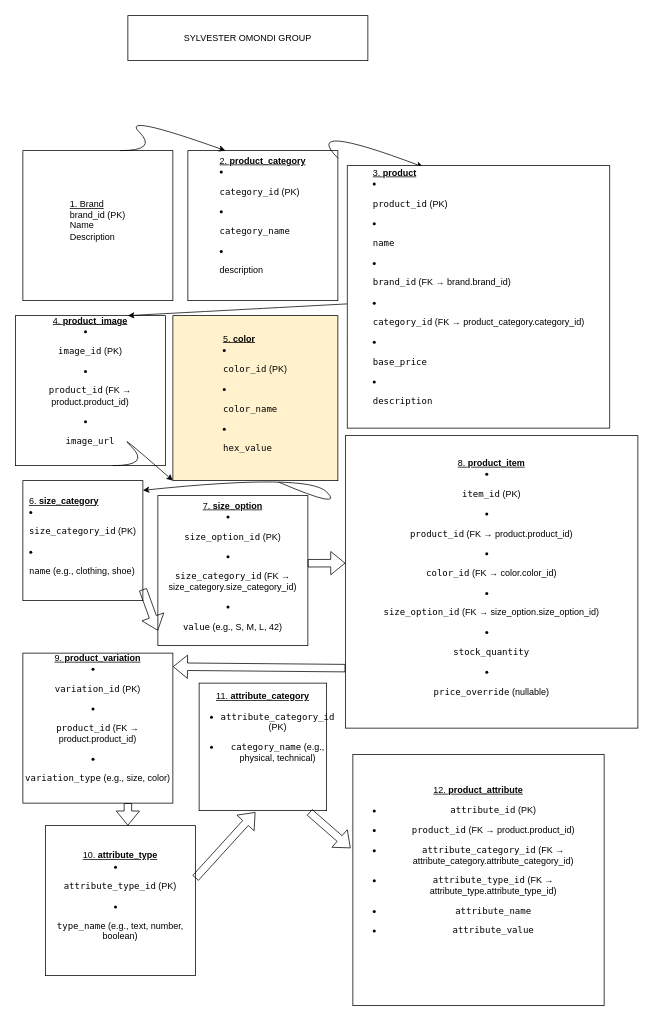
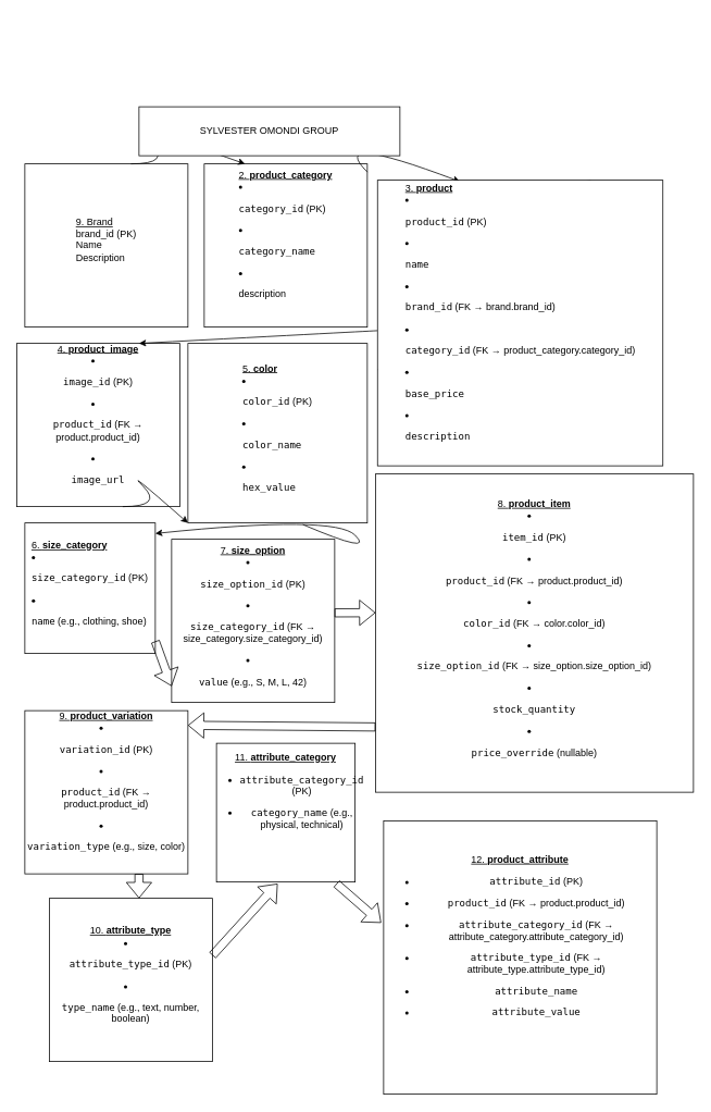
- <mxCell id="27" value="SYLVESTER OMONDI GROUP" style="rounded=0;whiteSpace=wrap;html=1;" vertex="1" parent="1"><mxGeometry x="170" y="20" width="320" height="60" as="geometry" /></mxCell>
+ <mxCell id="27" value="SYLVESTER OMONDI GROUP" style="rounded=0;whiteSpace=wrap;html=1;" vertex="1" parent="1"><mxGeometry x="170" y="130" width="320" height="60" as="geometry" /></mxCell>
- <mxCell id="2" value="&lt;div style=&quot;text-align: left;&quot;&gt;&lt;u style=&quot;background-color: transparent; color: light-dark(rgb(0, 0, 0), rgb(255, 255, 255));&quot;&gt;1. Brand&lt;/u&gt;&lt;/div&gt;&lt;div style=&quot;text-align: left;&quot;&gt;brand_id (PK)&lt;/div&gt;&lt;div style=&quot;text-align: left;&quot;&gt;Name&lt;/div&gt;&lt;div style=&quot;text-align: left;&quot;&gt;Description&lt;/div&gt;&lt;div style=&quot;text-align: left;&quot;&gt;&lt;br&gt;&lt;/div&gt;" style="whiteSpace=wrap;html=1;aspect=fixed;" vertex="1" parent="1"><mxGeometry x="30" y="200" width="200" height="200" as="geometry" /></mxCell>
+ <mxCell id="2" value="&lt;div style=&quot;text-align: left;&quot;&gt;&lt;u style=&quot;background-color: transparent; color: light-dark(rgb(0, 0, 0), rgb(255, 255, 255));&quot;&gt;9. Brand&lt;/u&gt;&lt;/div&gt;&lt;div style=&quot;text-align: left;&quot;&gt;brand_id (PK)&lt;/div&gt;&lt;div style=&quot;text-align: left;&quot;&gt;Name&lt;/div&gt;&lt;div style=&quot;text-align: left;&quot;&gt;Description&lt;/div&gt;&lt;div style=&quot;text-align: left;&quot;&gt;&lt;br&gt;&lt;/div&gt;" style="whiteSpace=wrap;html=1;aspect=fixed;" vertex="1" parent="1"><mxGeometry x="30" y="200" width="200" height="200" as="geometry" /></mxCell>
- <mxCell id="5" value="&lt;div style=&quot;text-align: left;&quot;&gt;&lt;u&gt;5. &lt;strong data-end=&quot;948&quot; data-start=&quot;939&quot;&gt;color&lt;/strong&gt;&lt;/u&gt;&lt;/div&gt;&lt;div style=&quot;text-align: left;&quot;&gt;&lt;li class=&quot;&quot; data-end=&quot;966&quot; data-start=&quot;949&quot;&gt;&lt;p class=&quot;&quot; data-end=&quot;966&quot; data-start=&quot;951&quot;&gt;&lt;code data-end=&quot;961&quot; data-start=&quot;951&quot;&gt;color_id&lt;/code&gt; (PK)&lt;/p&gt;&lt;/li&gt;&lt;li class=&quot;&quot; data-end=&quot;981&quot; data-start=&quot;967&quot;&gt;&lt;br&gt;&lt;p class=&quot;&quot; data-end=&quot;981&quot; data-start=&quot;969&quot;&gt;&lt;code data-end=&quot;981&quot; data-start=&quot;969&quot;&gt;color_name&lt;/code&gt;&lt;/p&gt;&lt;/li&gt;&lt;li class=&quot;&quot; data-end=&quot;995&quot; data-start=&quot;982&quot;&gt;&lt;p class=&quot;&quot; data-end=&quot;995&quot; data-start=&quot;984&quot;&gt;&lt;code data-end=&quot;995&quot; data-start=&quot;984&quot;&gt;hex_value&lt;/code&gt;&lt;/p&gt;&lt;/li&gt;&lt;/div&gt;" style="whiteSpace=wrap;html=1;aspect=fixed;fillColor=#fff2cc;" vertex="1" parent="1"><mxGeometry x="230" y="420" width="220" height="220" as="geometry" /></mxCell>
+ <mxCell id="5" value="&lt;div style=&quot;text-align: left;&quot;&gt;&lt;u&gt;5. &lt;strong data-end=&quot;948&quot; data-start=&quot;939&quot;&gt;color&lt;/strong&gt;&lt;/u&gt;&lt;/div&gt;&lt;div style=&quot;text-align: left;&quot;&gt;&lt;li class=&quot;&quot; data-end=&quot;966&quot; data-start=&quot;949&quot;&gt;&lt;p class=&quot;&quot; data-end=&quot;966&quot; data-start=&quot;951&quot;&gt;&lt;code data-end=&quot;961&quot; data-start=&quot;951&quot;&gt;color_id&lt;/code&gt; (PK)&lt;/p&gt;&lt;/li&gt;&lt;li class=&quot;&quot; data-end=&quot;981&quot; data-start=&quot;967&quot;&gt;&lt;br&gt;&lt;p class=&quot;&quot; data-end=&quot;981&quot; data-start=&quot;969&quot;&gt;&lt;code data-end=&quot;981&quot; data-start=&quot;969&quot;&gt;color_name&lt;/code&gt;&lt;/p&gt;&lt;/li&gt;&lt;li class=&quot;&quot; data-end=&quot;995&quot; data-start=&quot;982&quot;&gt;&lt;p class=&quot;&quot; data-end=&quot;995&quot; data-start=&quot;984&quot;&gt;&lt;code data-end=&quot;995&quot; data-start=&quot;984&quot;&gt;hex_value&lt;/code&gt;&lt;/p&gt;&lt;/li&gt;&lt;/div&gt;" style="whiteSpace=wrap;html=1;aspect=fixed;" vertex="1" parent="1"><mxGeometry x="230" y="420" width="220" height="220" as="geometry" /></mxCell>
